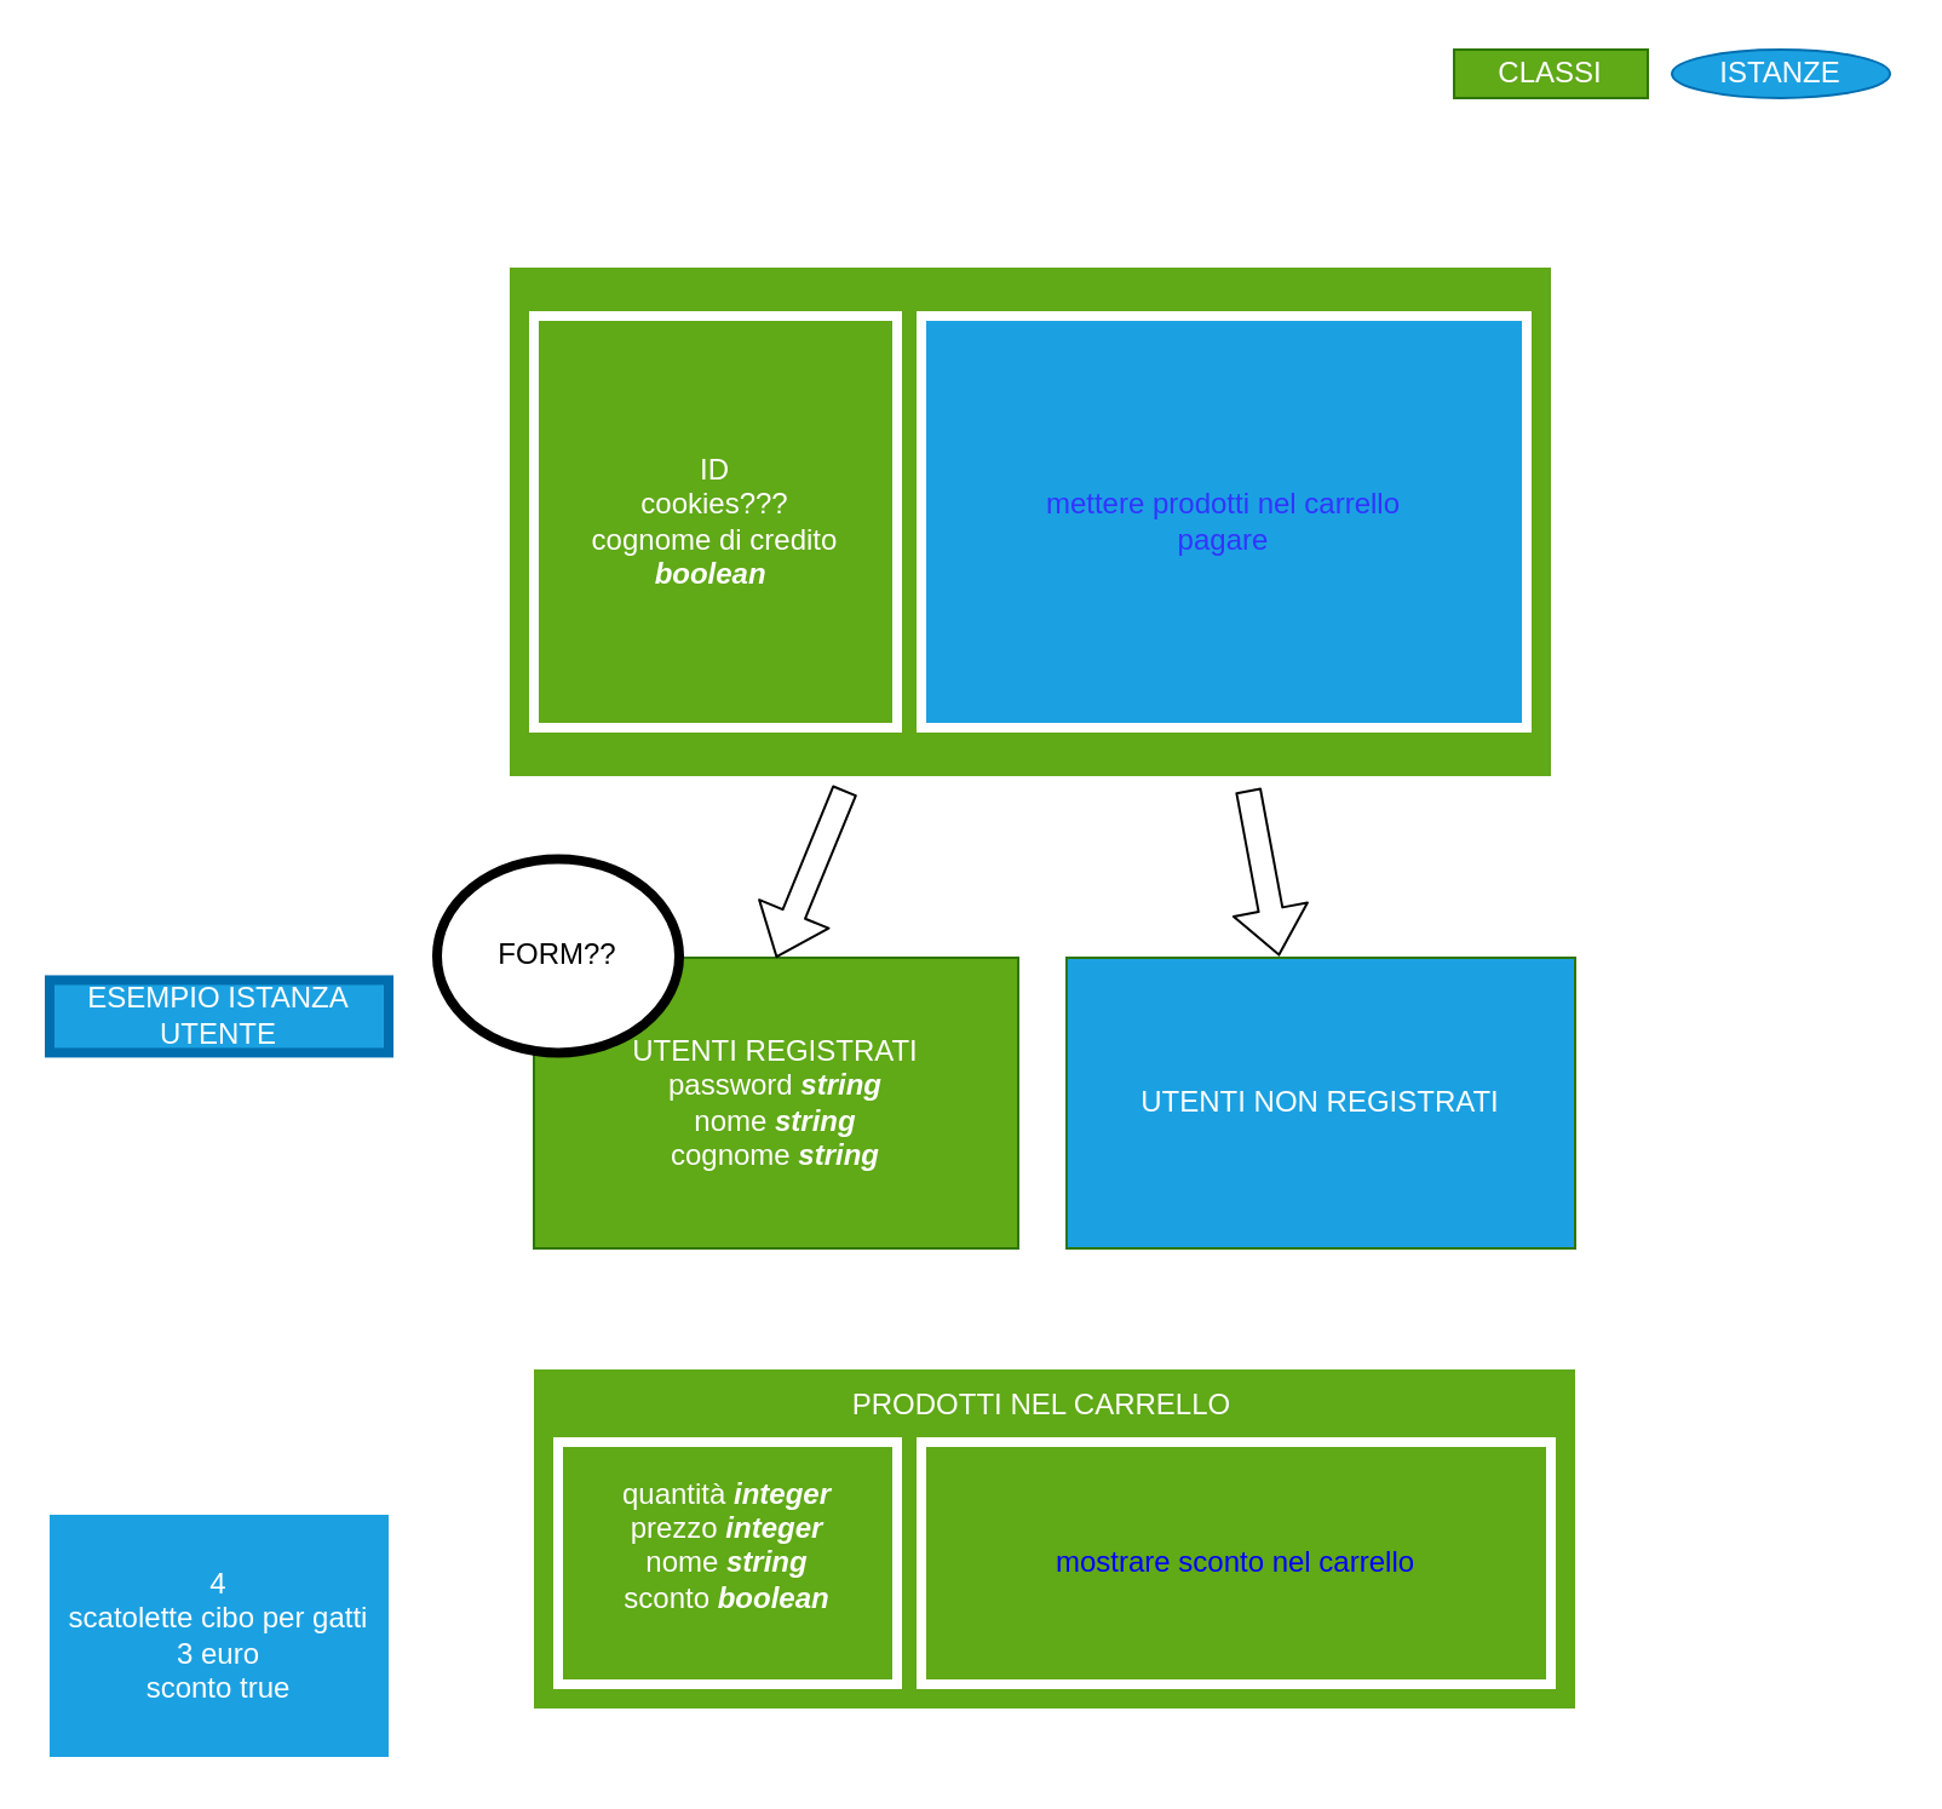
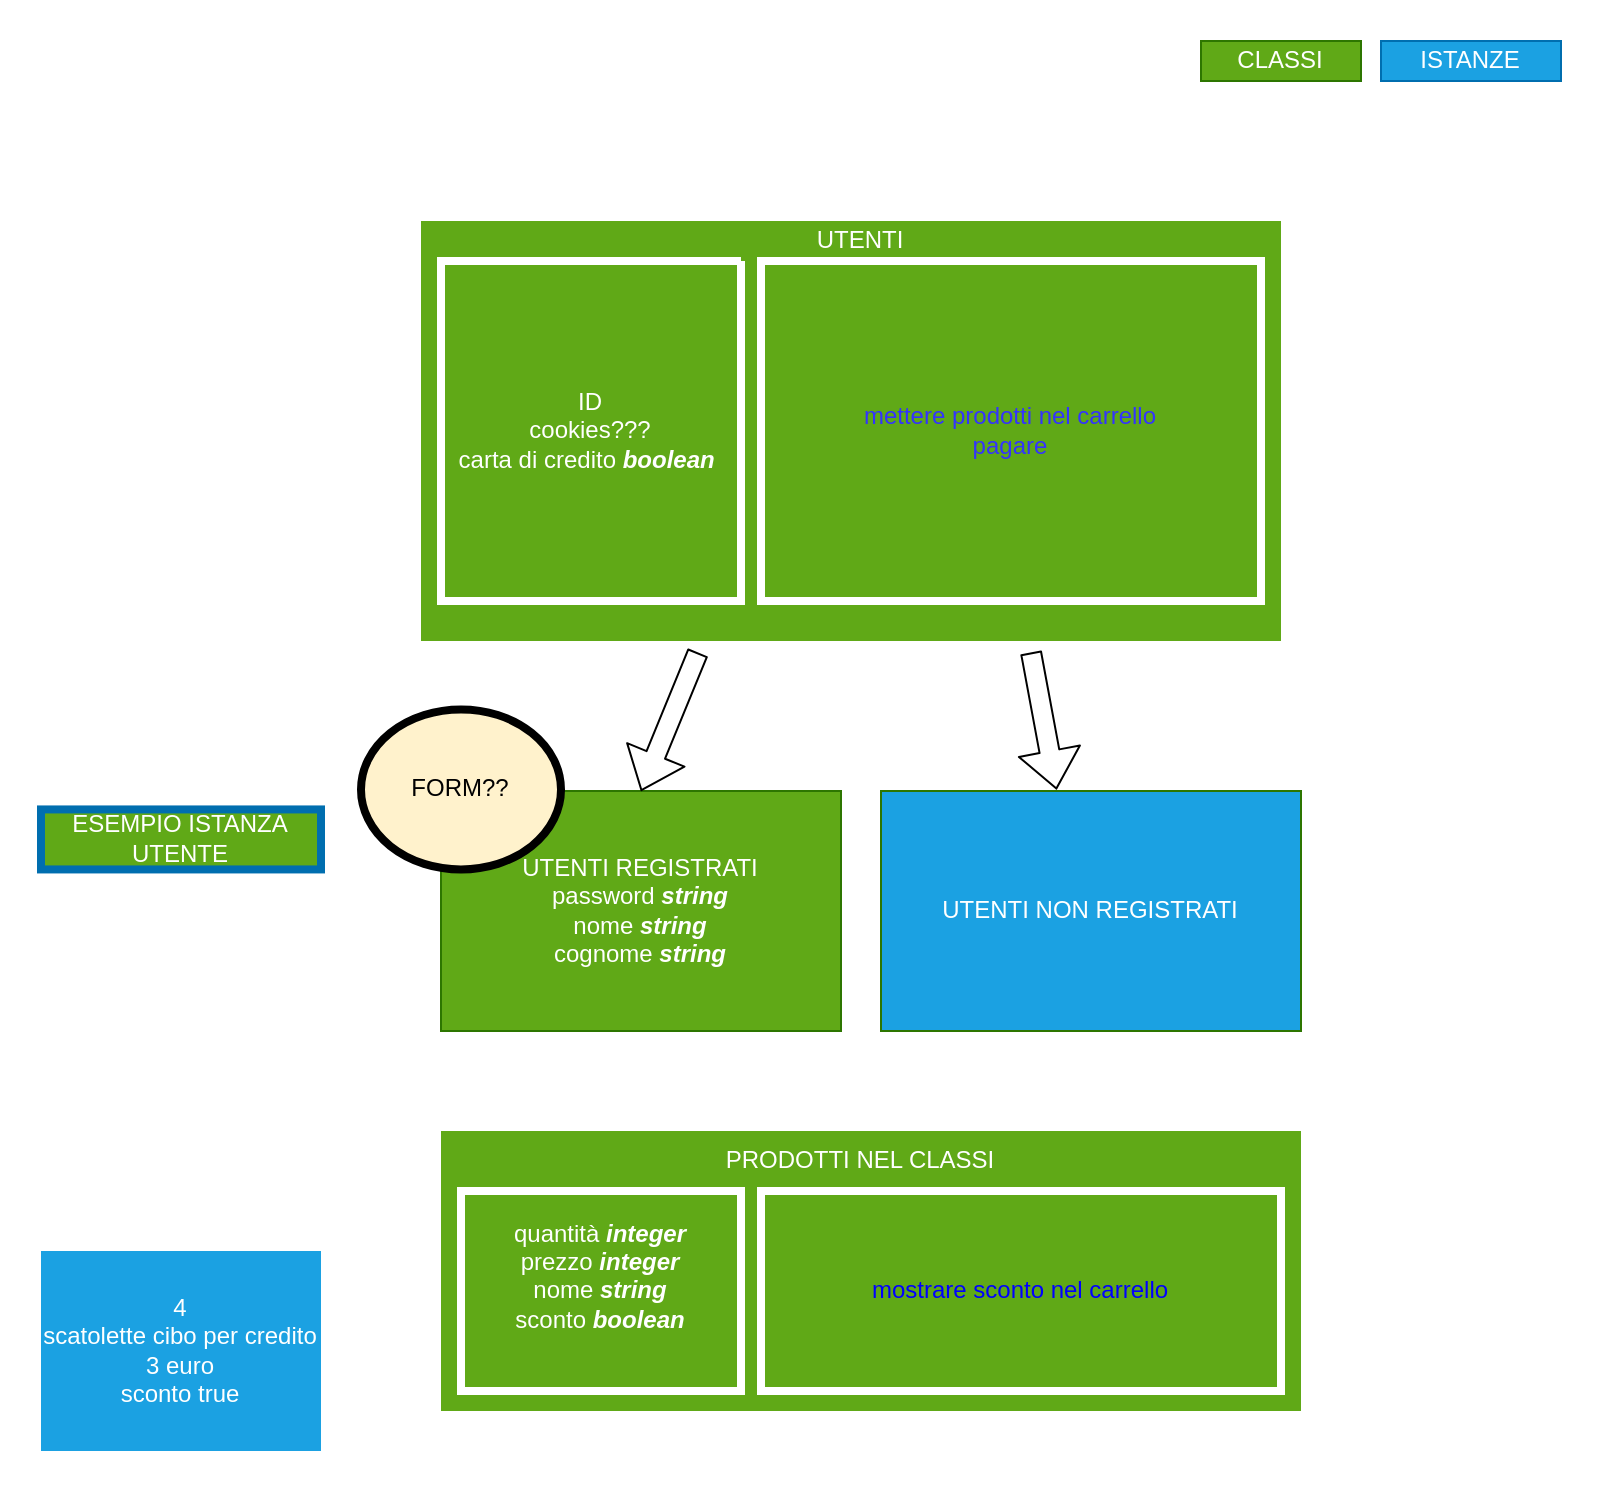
- <mxCell id="4" value="ISTANZE" style="ellipse;whiteSpace=wrap;html=1;fontColor=#ffffff;fillColor=#1ba1e2;strokeColor=#006EAF;" parent="1" vertex="1"><mxGeometry x="690" y="20" width="90" height="20" as="geometry" /></mxCell>
+ <mxCell id="4" value="ISTANZE" style="rounded=0;whiteSpace=wrap;html=1;fontColor=#ffffff;fillColor=#1ba1e2;strokeColor=#006EAF;" parent="1" vertex="1"><mxGeometry x="690" y="20" width="90" height="20" as="geometry" /></mxCell>
+ <mxCell id="8" value="UTENTI" style="rounded=0;whiteSpace=wrap;html=1;strokeColor=none;strokeWidth=3;fontColor=#ffffff;fillColor=#60a917;" parent="1" vertex="1"><mxGeometry x="370" y="110" width="120" height="20" as="geometry" /></mxCell>
- <mxCell id="5" value="ID&lt;br&gt;cookies???&lt;br&gt;cognome di credito &lt;b&gt;&lt;i&gt;boolean&lt;/i&gt;&lt;/b&gt;&amp;nbsp;" style="rounded=0;whiteSpace=wrap;html=1;fontColor=#ffffff;fillColor=#60a917;strokeColor=#FFFFFF;perimeterSpacing=3;strokeWidth=4;" parent="1" vertex="1"><mxGeometry x="220" y="130" width="150" height="170" as="geometry" /></mxCell>
+ <mxCell id="5" value="ID&lt;br&gt;cookies???&lt;br&gt;carta di credito &lt;b&gt;&lt;i&gt;boolean&lt;/i&gt;&lt;/b&gt;&amp;nbsp;" style="rounded=0;whiteSpace=wrap;html=1;fontColor=#ffffff;fillColor=#60a917;strokeColor=#FFFFFF;perimeterSpacing=3;strokeWidth=4;" parent="1" vertex="1"><mxGeometry x="220" y="130" width="150" height="170" as="geometry" /></mxCell>
- <mxCell id="9" value="&lt;font color=&quot;#3333ff&quot;&gt;mettere prodotti nel carrello&lt;br&gt;pagare&lt;br&gt;&lt;/font&gt;" style="rounded=0;whiteSpace=wrap;html=1;strokeColor=#FFFFFF;strokeWidth=4;fontColor=#ffffff;fillColor=#1ba1e2;" parent="1" vertex="1"><mxGeometry x="380" y="130" width="250" height="170" as="geometry" /></mxCell>
+ <mxCell id="9" value="&lt;font color=&quot;#3333ff&quot;&gt;mettere prodotti nel carrello&lt;br&gt;pagare&lt;br&gt;&lt;/font&gt;" style="rounded=0;whiteSpace=wrap;html=1;strokeColor=#FFFFFF;strokeWidth=4;fontColor=#ffffff;fillColor=#60a917;" parent="1" vertex="1"><mxGeometry x="380" y="130" width="250" height="170" as="geometry" /></mxCell>
- <mxCell id="15" value="FORM??" style="ellipse;whiteSpace=wrap;html=1;strokeWidth=4;" parent="1" vertex="1"><mxGeometry x="180" y="354.22" width="100" height="80" as="geometry" /></mxCell>
+ <mxCell id="15" value="FORM??" style="ellipse;whiteSpace=wrap;html=1;strokeWidth=4;fillColor=#fff2cc;" parent="1" vertex="1"><mxGeometry x="180" y="354.22" width="100" height="80" as="geometry" /></mxCell>
- <mxCell id="16" value="ESEMPIO ISTANZA UTENTE" style="rounded=0;whiteSpace=wrap;html=1;strokeWidth=4;fontColor=#ffffff;fillColor=#1ba1e2;strokeColor=#006EAF;" parent="1" vertex="1"><mxGeometry x="20" y="404.22" width="140" height="30" as="geometry" /></mxCell>
+ <mxCell id="16" value="ESEMPIO ISTANZA UTENTE" style="rounded=0;whiteSpace=wrap;html=1;strokeWidth=4;fontColor=#ffffff;fillColor=#60a917;strokeColor=#006EAF;" parent="1" vertex="1"><mxGeometry x="20" y="404.22" width="140" height="30" as="geometry" /></mxCell>
- <mxCell id="13" value="PRODOTTI NEL CARRELLO" style="rounded=0;whiteSpace=wrap;html=1;strokeColor=none;strokeWidth=3;fontColor=#ffffff;fillColor=#60a917;" parent="1" vertex="1"><mxGeometry x="345" y="575" width="170" height="10" as="geometry" /></mxCell>
+ <mxCell id="13" value="PRODOTTI NEL CLASSI" style="rounded=0;whiteSpace=wrap;html=1;strokeColor=none;strokeWidth=3;fontColor=#ffffff;fillColor=#60a917;" parent="1" vertex="1"><mxGeometry x="345" y="575" width="170" height="10" as="geometry" /></mxCell>
- <mxCell id="17" value="4 &lt;br&gt;scatolette cibo per gatti&lt;br&gt;3 euro&lt;br&gt;sconto true&lt;br&gt;" style="rounded=0;whiteSpace=wrap;html=1;strokeWidth=4;fontColor=#ffffff;strokeColor=none;fillColor=#1ba1e2;" parent="1" vertex="1"><mxGeometry x="20" y="625" width="140" height="100" as="geometry" /></mxCell>
+ <mxCell id="17" value="4 &lt;br&gt;scatolette cibo per credito&lt;br&gt;3 euro&lt;br&gt;sconto true&lt;br&gt;" style="rounded=0;whiteSpace=wrap;html=1;strokeWidth=4;fontColor=#ffffff;strokeColor=none;fillColor=#1ba1e2;" parent="1" vertex="1"><mxGeometry x="20" y="625" width="140" height="100" as="geometry" /></mxCell>
